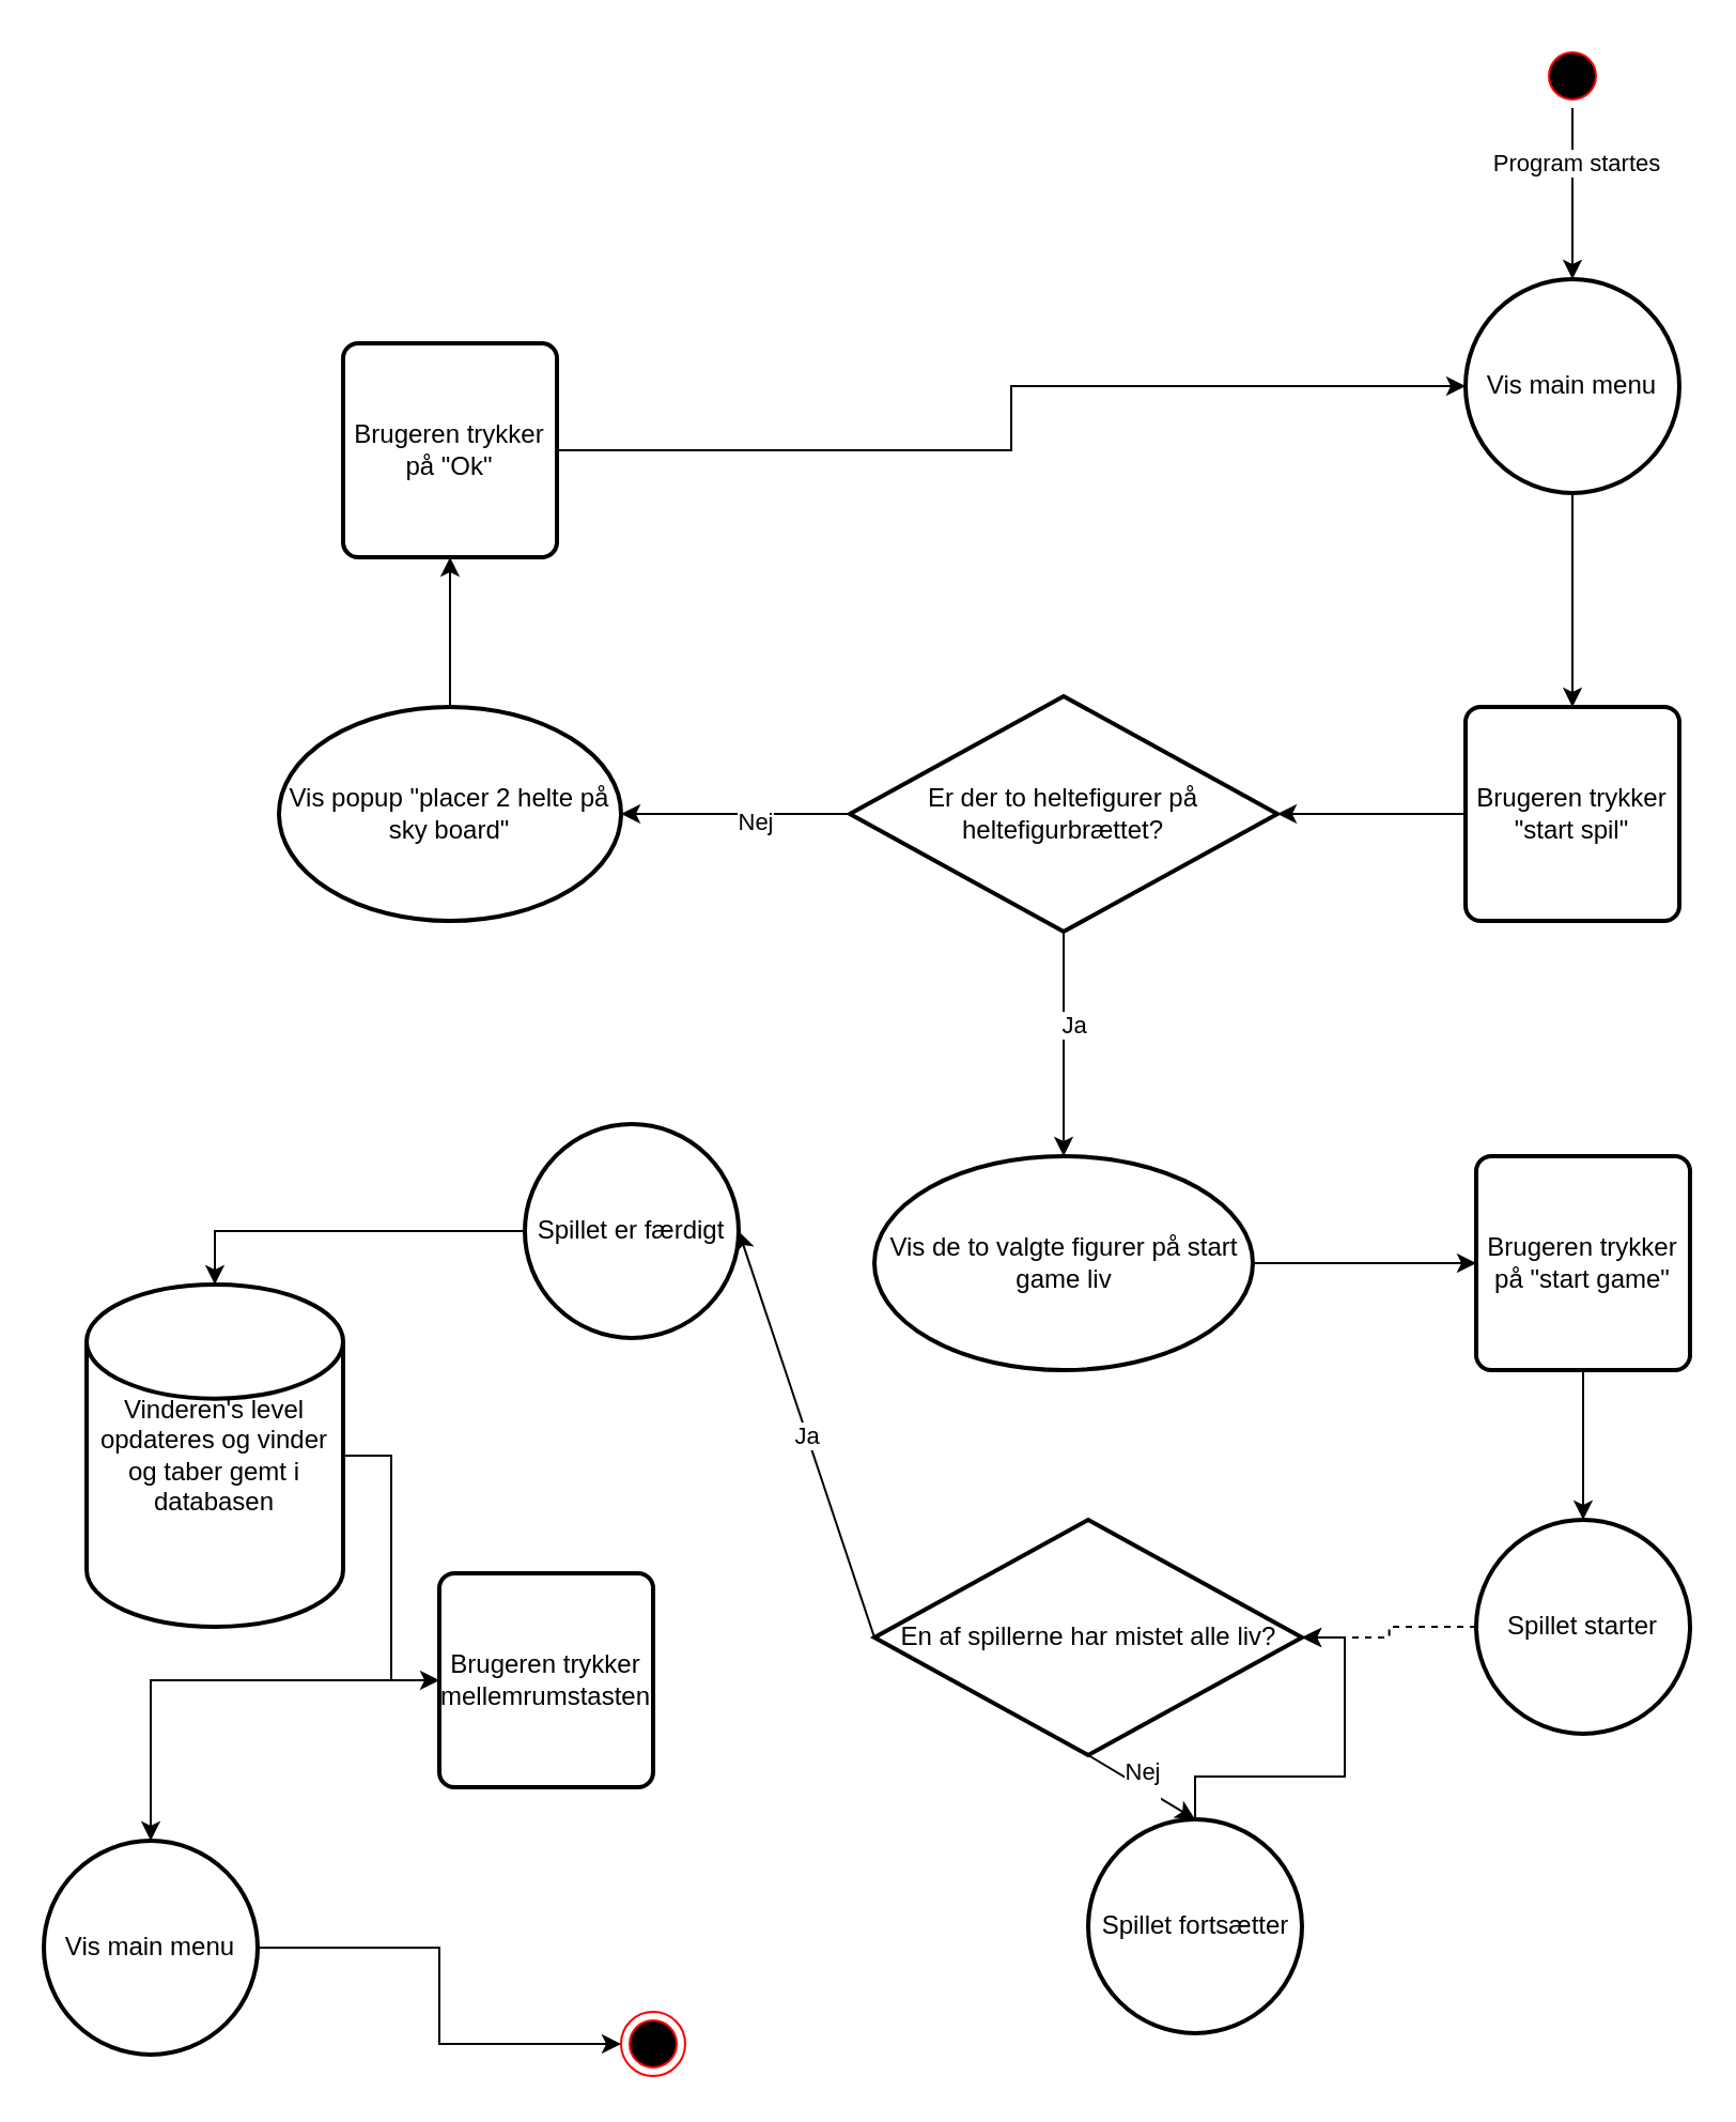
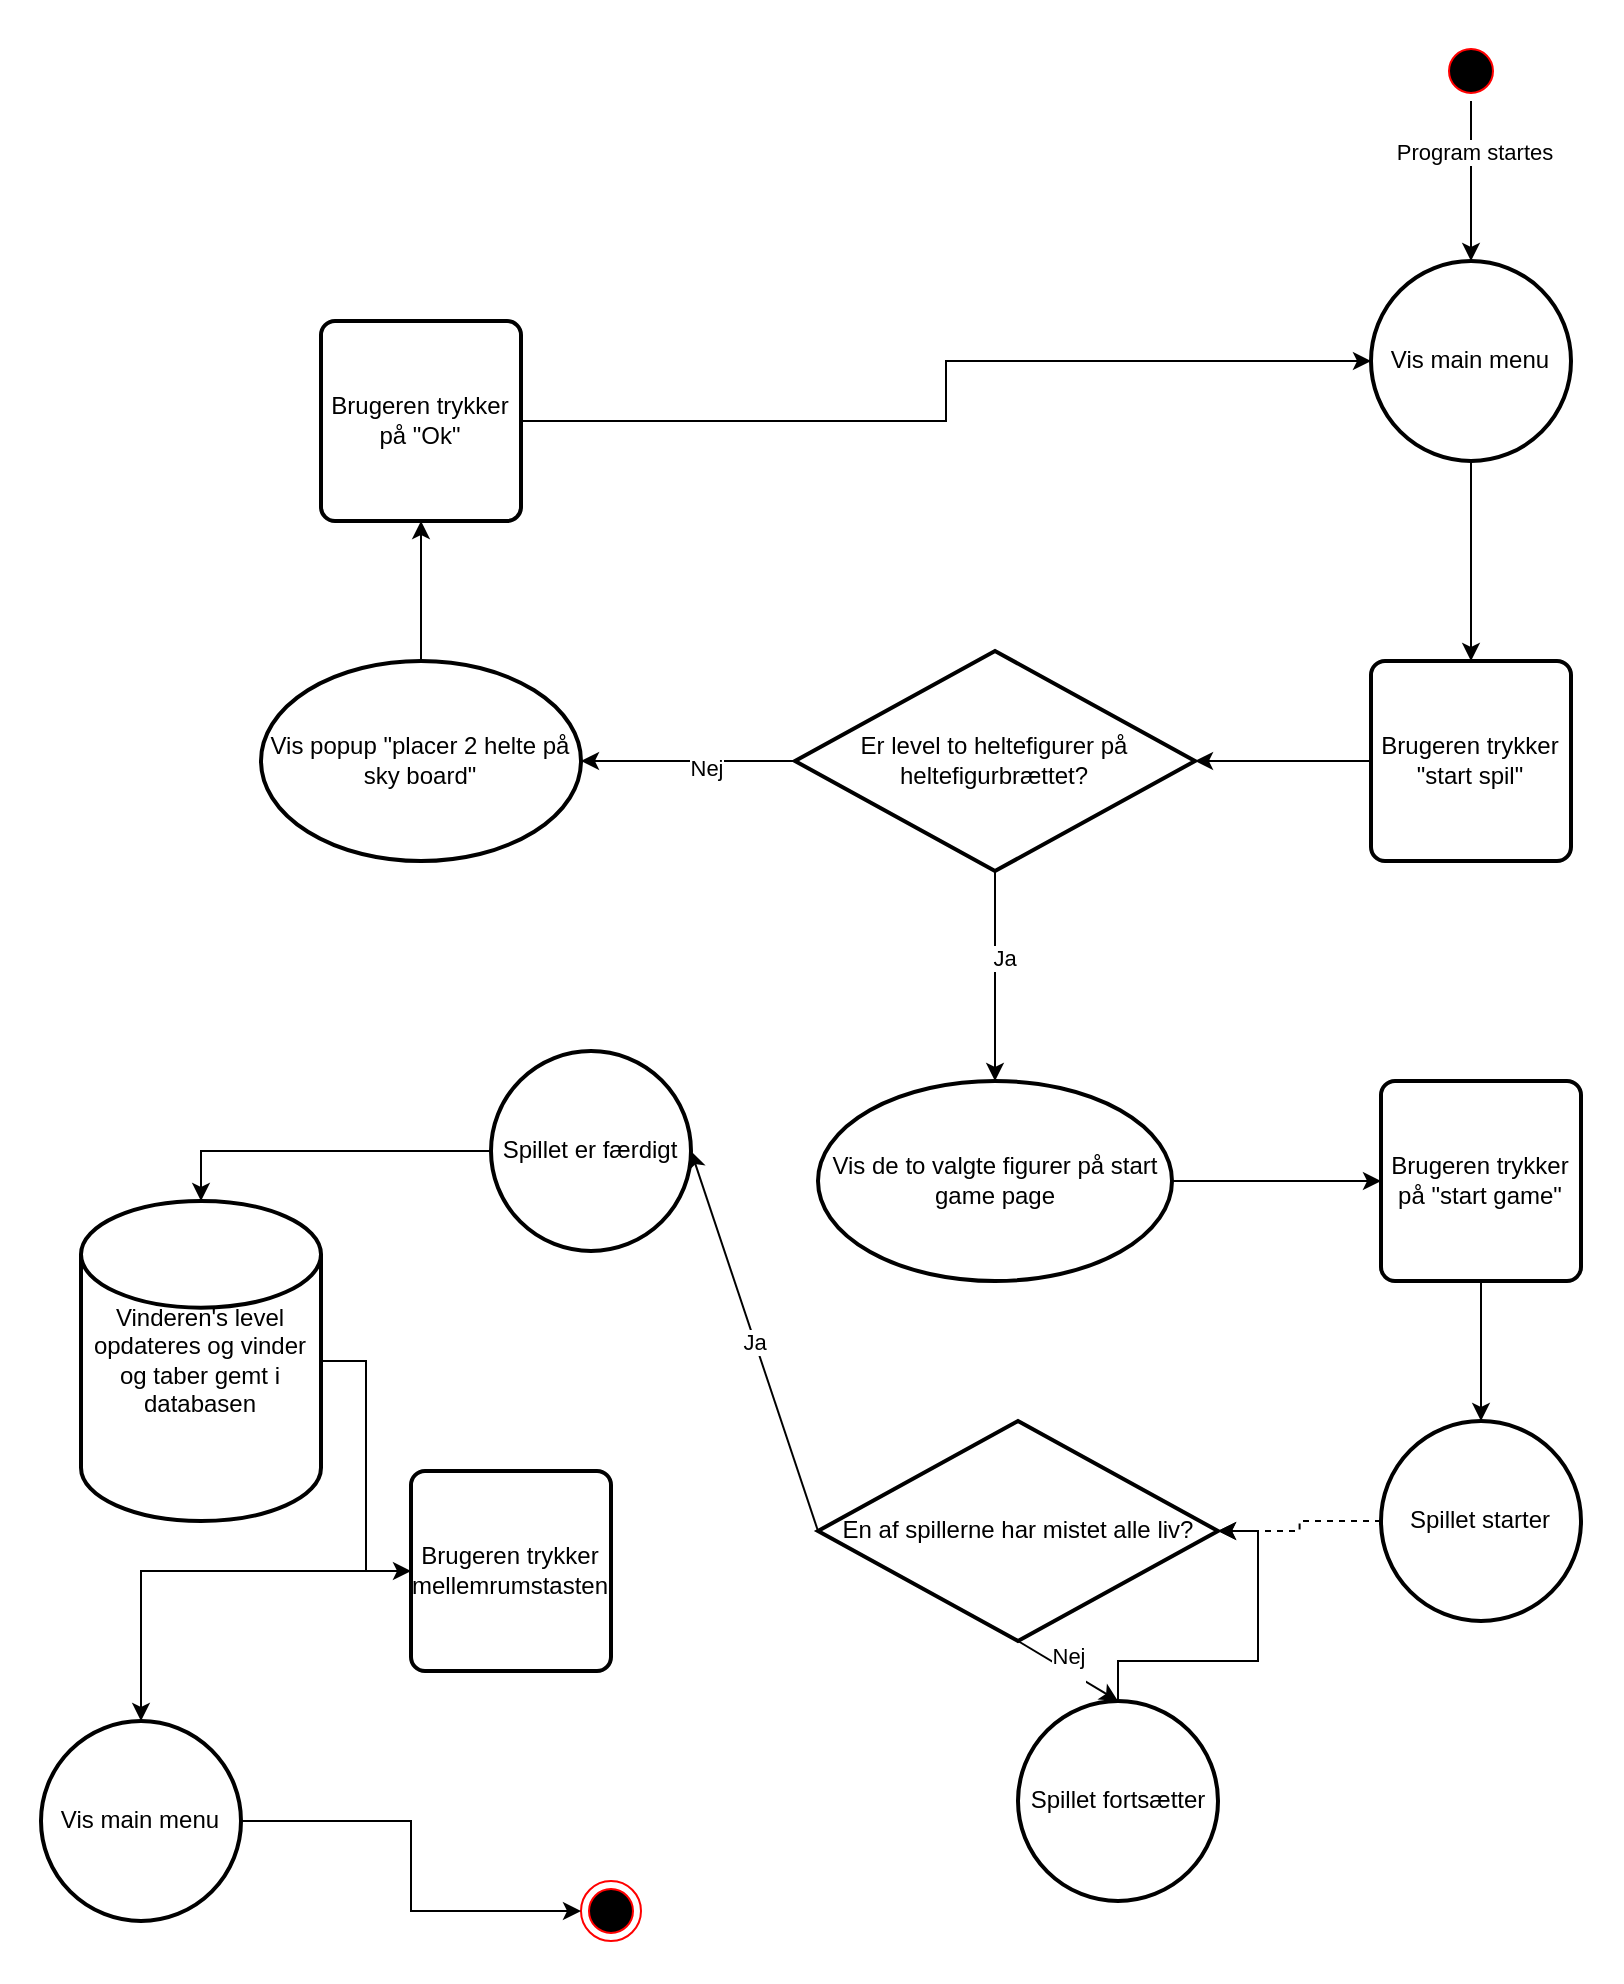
- <mxCell id="16" value="Er der to heltefigurer på heltefigurbrættet?" style="strokeWidth=2;html=1;shape=mxgraph.flowchart.decision;whiteSpace=wrap;" parent="1" vertex="1"><mxGeometry x="397" y="325" width="200" height="110" as="geometry" /></mxCell>
+ <mxCell id="16" value="Er level to heltefigurer på heltefigurbrættet?" style="strokeWidth=2;html=1;shape=mxgraph.flowchart.decision;whiteSpace=wrap;" parent="1" vertex="1"><mxGeometry x="397" y="325" width="200" height="110" as="geometry" /></mxCell>
- <mxCell id="10" value="Vis de to valgte figurer på start game liv" style="strokeWidth=2;html=1;shape=mxgraph.flowchart.start_2;whiteSpace=wrap;" parent="1" vertex="1"><mxGeometry x="408.5" y="540" width="177" height="100" as="geometry" /></mxCell>
+ <mxCell id="10" value="Vis de to valgte figurer på start game page" style="strokeWidth=2;html=1;shape=mxgraph.flowchart.start_2;whiteSpace=wrap;" parent="1" vertex="1"><mxGeometry x="408.5" y="540" width="177" height="100" as="geometry" /></mxCell>
